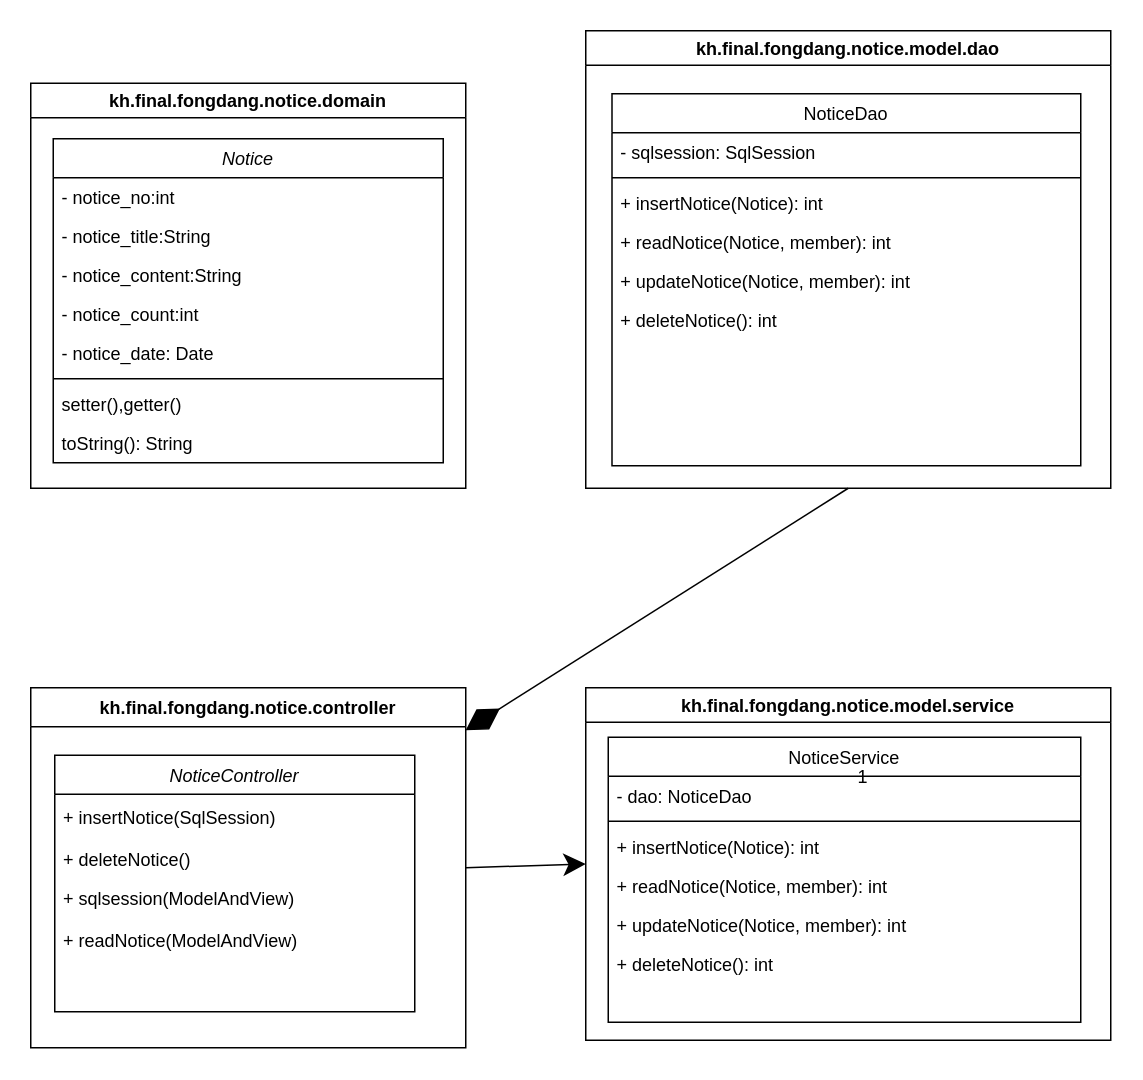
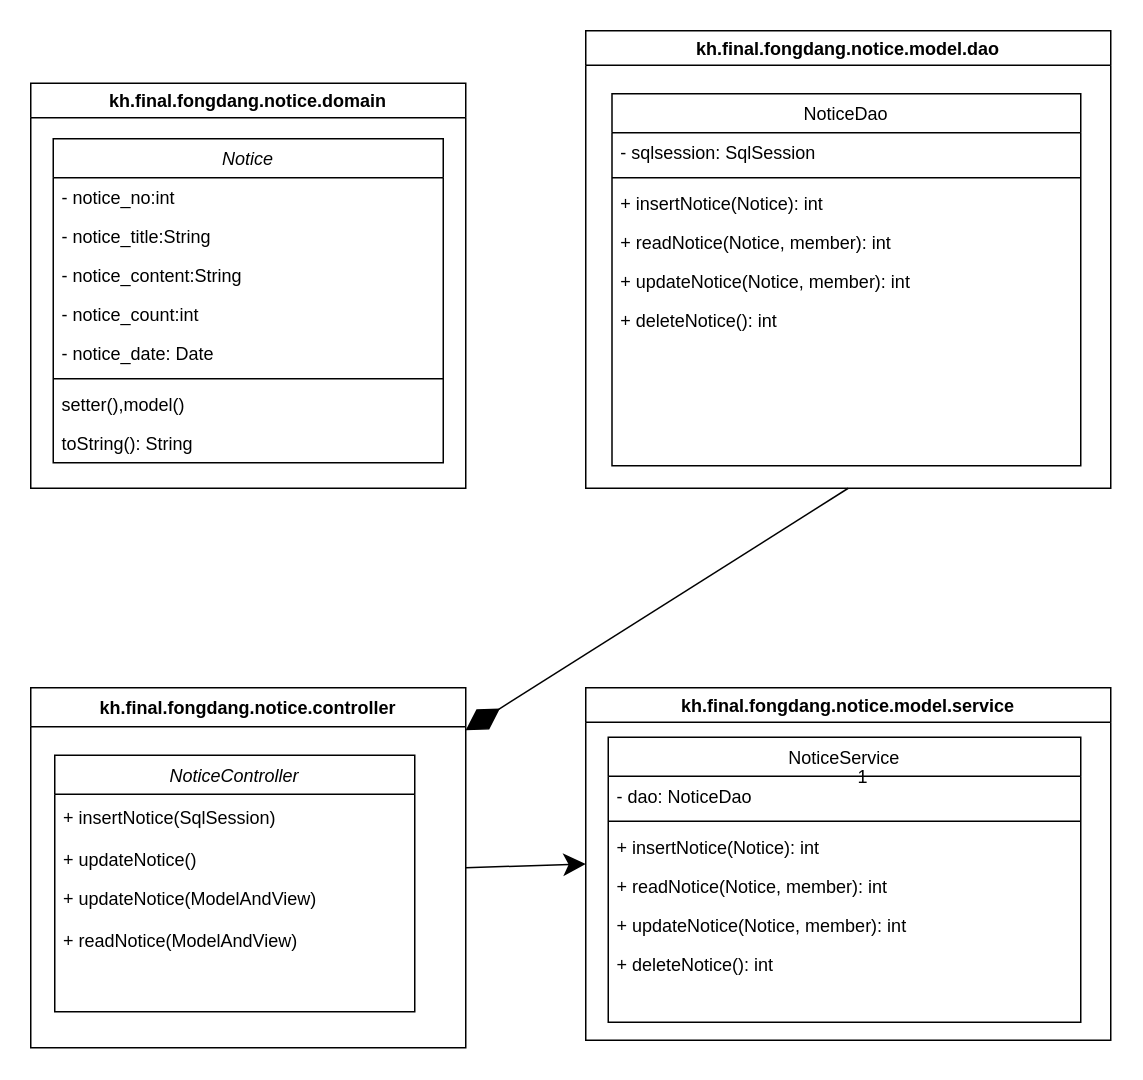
- <mxCell id="10" value="setter(),getter()" style="text;align=left;verticalAlign=top;spacingLeft=4;spacingRight=4;overflow=hidden;rotatable=0;points=[[0,0.5],[1,0.5]];portConstraint=eastwest;rounded=0;shadow=0;html=0;" vertex="1" parent="3"><mxGeometry y="164" width="260" height="26" as="geometry" /></mxCell>
+ <mxCell id="10" value="setter(),model()" style="text;align=left;verticalAlign=top;spacingLeft=4;spacingRight=4;overflow=hidden;rotatable=0;points=[[0,0.5],[1,0.5]];portConstraint=eastwest;rounded=0;shadow=0;html=0;" vertex="1" parent="3"><mxGeometry y="164" width="260" height="26" as="geometry" /></mxCell>
- <mxCell id="15" value="+ deleteNotice()" style="text;align=left;verticalAlign=top;spacingLeft=4;spacingRight=4;overflow=hidden;rotatable=0;points=[[0,0.5],[1,0.5]];portConstraint=eastwest;" vertex="1" parent="13"><mxGeometry y="56" width="240" height="26" as="geometry" /></mxCell>
+ <mxCell id="15" value="+ updateNotice()" style="text;align=left;verticalAlign=top;spacingLeft=4;spacingRight=4;overflow=hidden;rotatable=0;points=[[0,0.5],[1,0.5]];portConstraint=eastwest;" vertex="1" parent="13"><mxGeometry y="56" width="240" height="26" as="geometry" /></mxCell>
- <mxCell id="16" value="+ sqlsession(ModelAndView)" style="text;align=left;verticalAlign=top;spacingLeft=4;spacingRight=4;overflow=hidden;rotatable=0;points=[[0,0.5],[1,0.5]];portConstraint=eastwest;" vertex="1" parent="13"><mxGeometry y="82" width="240" height="26" as="geometry" /></mxCell>
+ <mxCell id="16" value="+ updateNotice(ModelAndView)" style="text;align=left;verticalAlign=top;spacingLeft=4;spacingRight=4;overflow=hidden;rotatable=0;points=[[0,0.5],[1,0.5]];portConstraint=eastwest;" vertex="1" parent="13"><mxGeometry y="82" width="240" height="26" as="geometry" /></mxCell>
